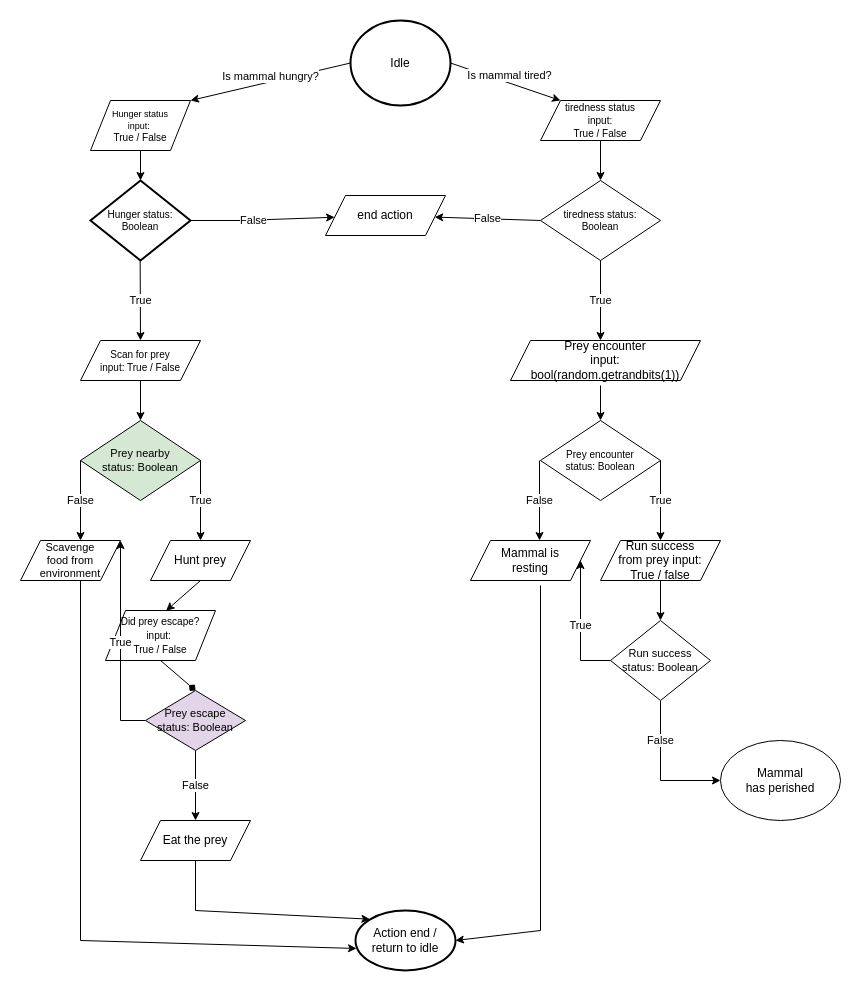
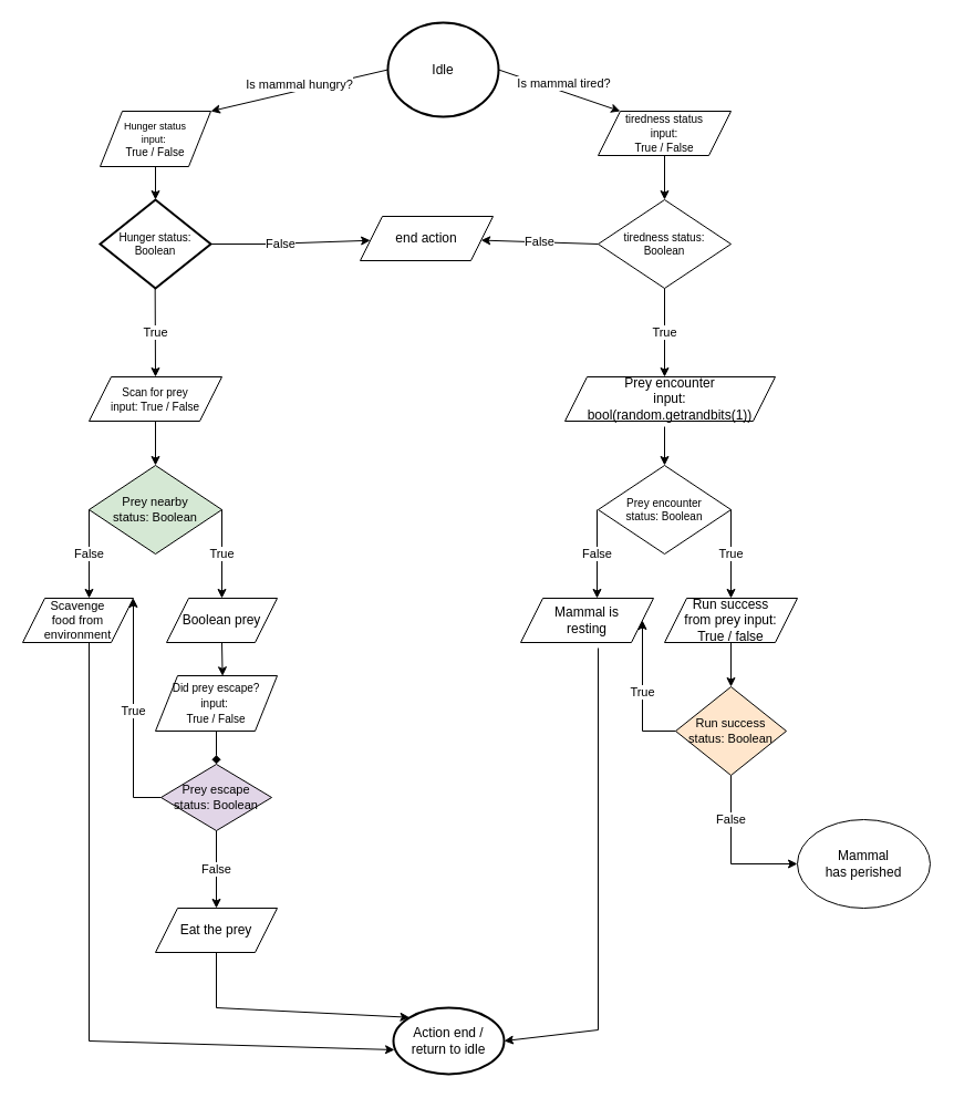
- <mxCell id="17" value="Hunt prey" style="shape=parallelogram;perimeter=parallelogramPerimeter;whiteSpace=wrap;html=1;fixedSize=1;" vertex="1" parent="1"><mxGeometry x="150" y="540" width="100" height="40" as="geometry" /></mxCell>
+ <mxCell id="17" value="Boolean prey" style="shape=parallelogram;perimeter=parallelogramPerimeter;whiteSpace=wrap;html=1;fixedSize=1;" vertex="1" parent="1"><mxGeometry x="150" y="540" width="100" height="40" as="geometry" /></mxCell>
- <mxCell id="20" value="&lt;div style=&quot;font-size: 11px;&quot;&gt;&lt;font style=&quot;font-size: 10px;&quot;&gt;Did prey&lt;/font&gt; e&lt;font style=&quot;font-size: 10px;&quot;&gt;scape?&lt;/font&gt;&lt;/div&gt;&lt;div&gt;&lt;font style=&quot;font-size: 10px;&quot;&gt;input:&amp;nbsp;&lt;/font&gt;&lt;/div&gt;&lt;div&gt;&lt;font style=&quot;font-size: 10px;&quot;&gt;True / False&lt;/font&gt;&lt;br&gt;&lt;/div&gt;" style="shape=parallelogram;perimeter=parallelogramPerimeter;whiteSpace=wrap;html=1;fixedSize=1;" vertex="1" parent="1"><mxGeometry x="105" y="610" width="110" height="50" as="geometry" /></mxCell>
+ <mxCell id="20" value="&lt;div style=&quot;font-size: 11px;&quot;&gt;&lt;font style=&quot;font-size: 10px;&quot;&gt;Did prey&lt;/font&gt; e&lt;font style=&quot;font-size: 10px;&quot;&gt;scape?&lt;/font&gt;&lt;/div&gt;&lt;div&gt;&lt;font style=&quot;font-size: 10px;&quot;&gt;input:&amp;nbsp;&lt;/font&gt;&lt;/div&gt;&lt;div&gt;&lt;font style=&quot;font-size: 10px;&quot;&gt;True / False&lt;/font&gt;&lt;br&gt;&lt;/div&gt;" style="shape=parallelogram;perimeter=parallelogramPerimeter;whiteSpace=wrap;html=1;fixedSize=1;" vertex="1" parent="1"><mxGeometry x="140" y="610" width="110" height="50" as="geometry" /></mxCell>
- <mxCell id="41" value="&lt;div style=&quot;font-size: 11px;&quot;&gt;&lt;font style=&quot;font-size: 11px;&quot;&gt;Run success&lt;/font&gt;&lt;/div&gt;&lt;div style=&quot;font-size: 11px;&quot;&gt;&lt;font style=&quot;font-size: 11px;&quot;&gt;status: Boolean&lt;/font&gt;&lt;br&gt;&lt;/div&gt;" style="rhombus;whiteSpace=wrap;html=1;" vertex="1" parent="1"><mxGeometry x="610" y="620" width="100" height="80" as="geometry" /></mxCell>
+ <mxCell id="41" value="&lt;div style=&quot;font-size: 11px;&quot;&gt;&lt;font style=&quot;font-size: 11px;&quot;&gt;Run success&lt;/font&gt;&lt;/div&gt;&lt;div style=&quot;font-size: 11px;&quot;&gt;&lt;font style=&quot;font-size: 11px;&quot;&gt;status: Boolean&lt;/font&gt;&lt;br&gt;&lt;/div&gt;" style="rhombus;whiteSpace=wrap;html=1;fillColor=#ffe6cc;" vertex="1" parent="1"><mxGeometry x="610" y="620" width="100" height="80" as="geometry" /></mxCell>
